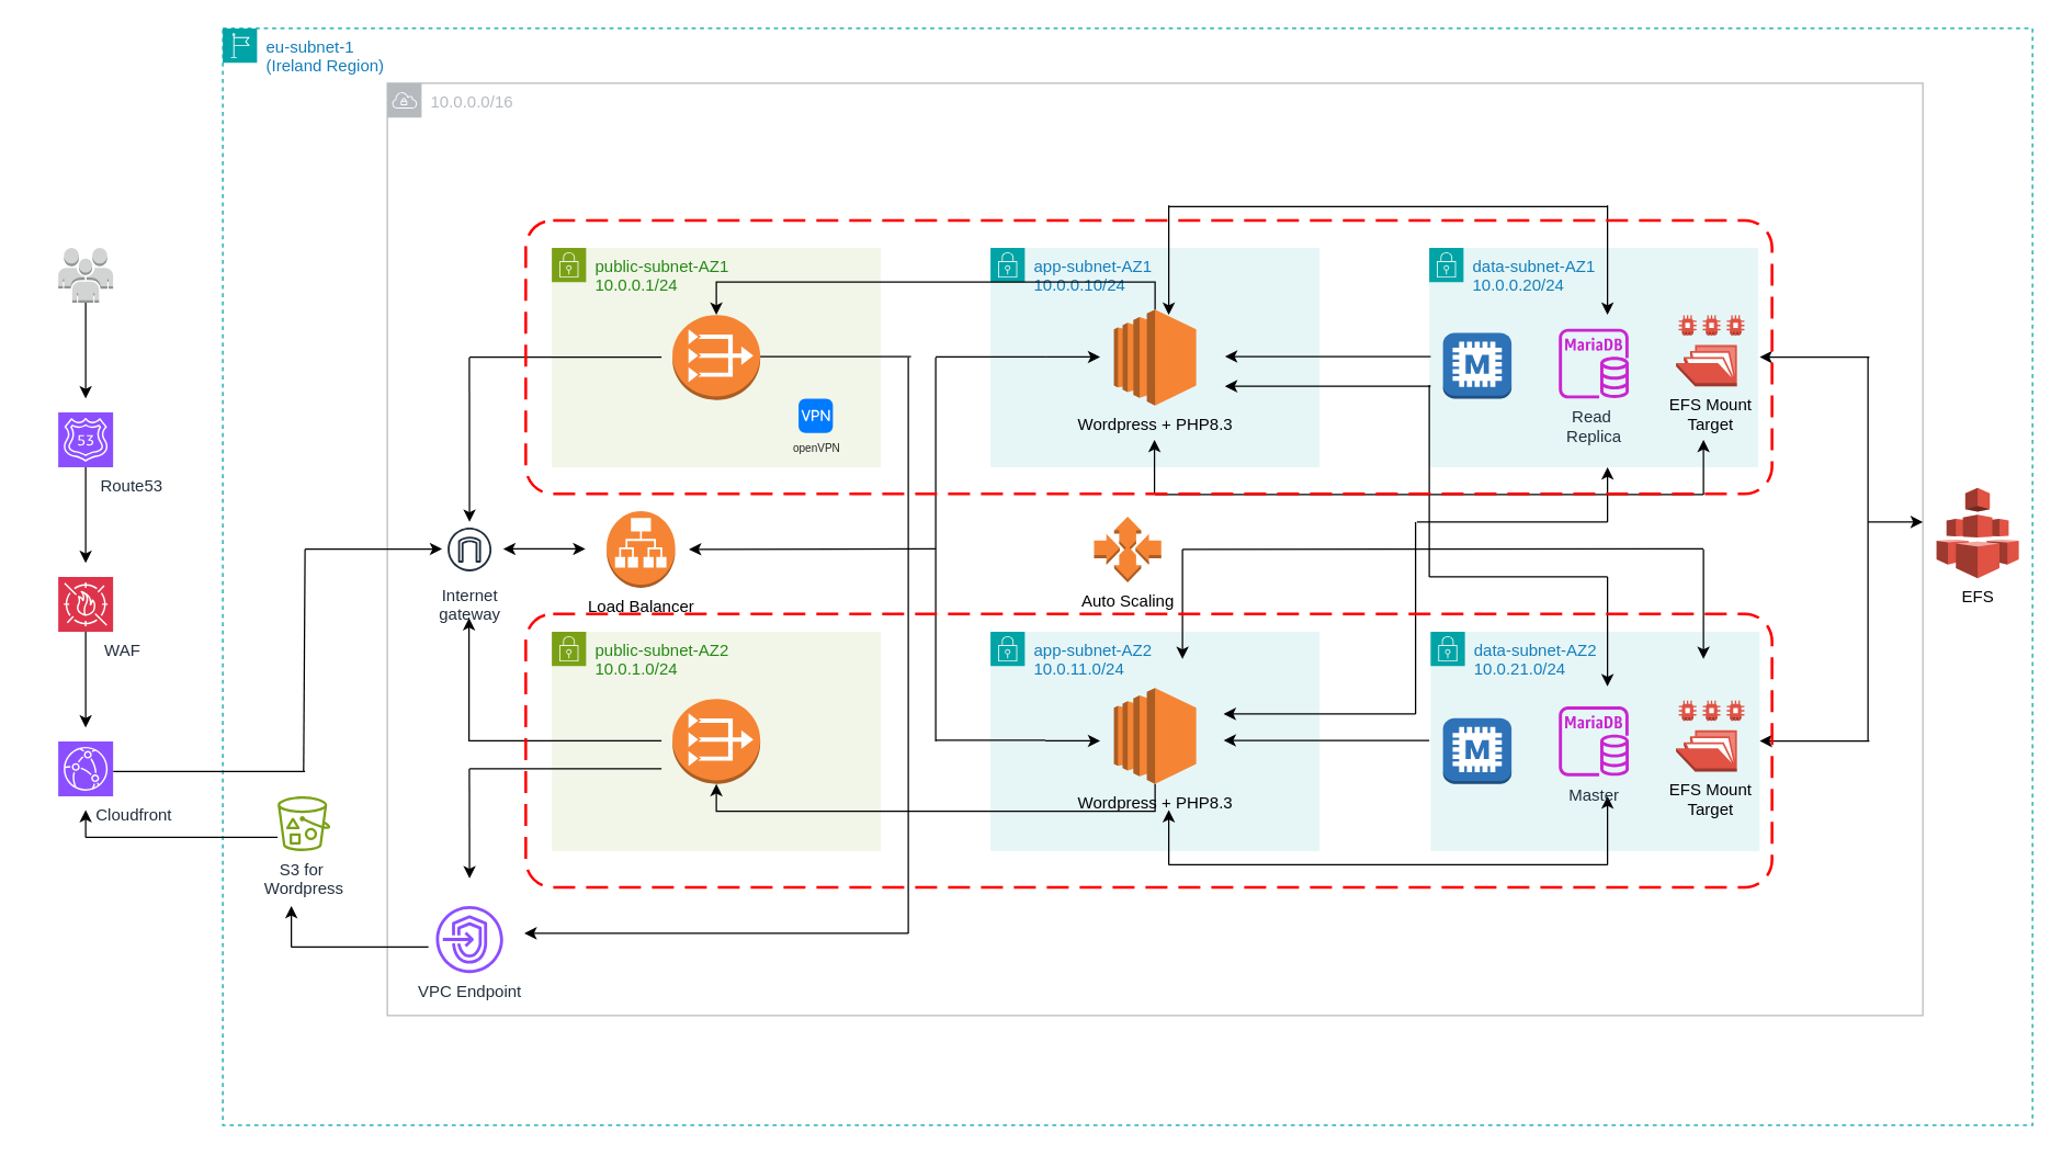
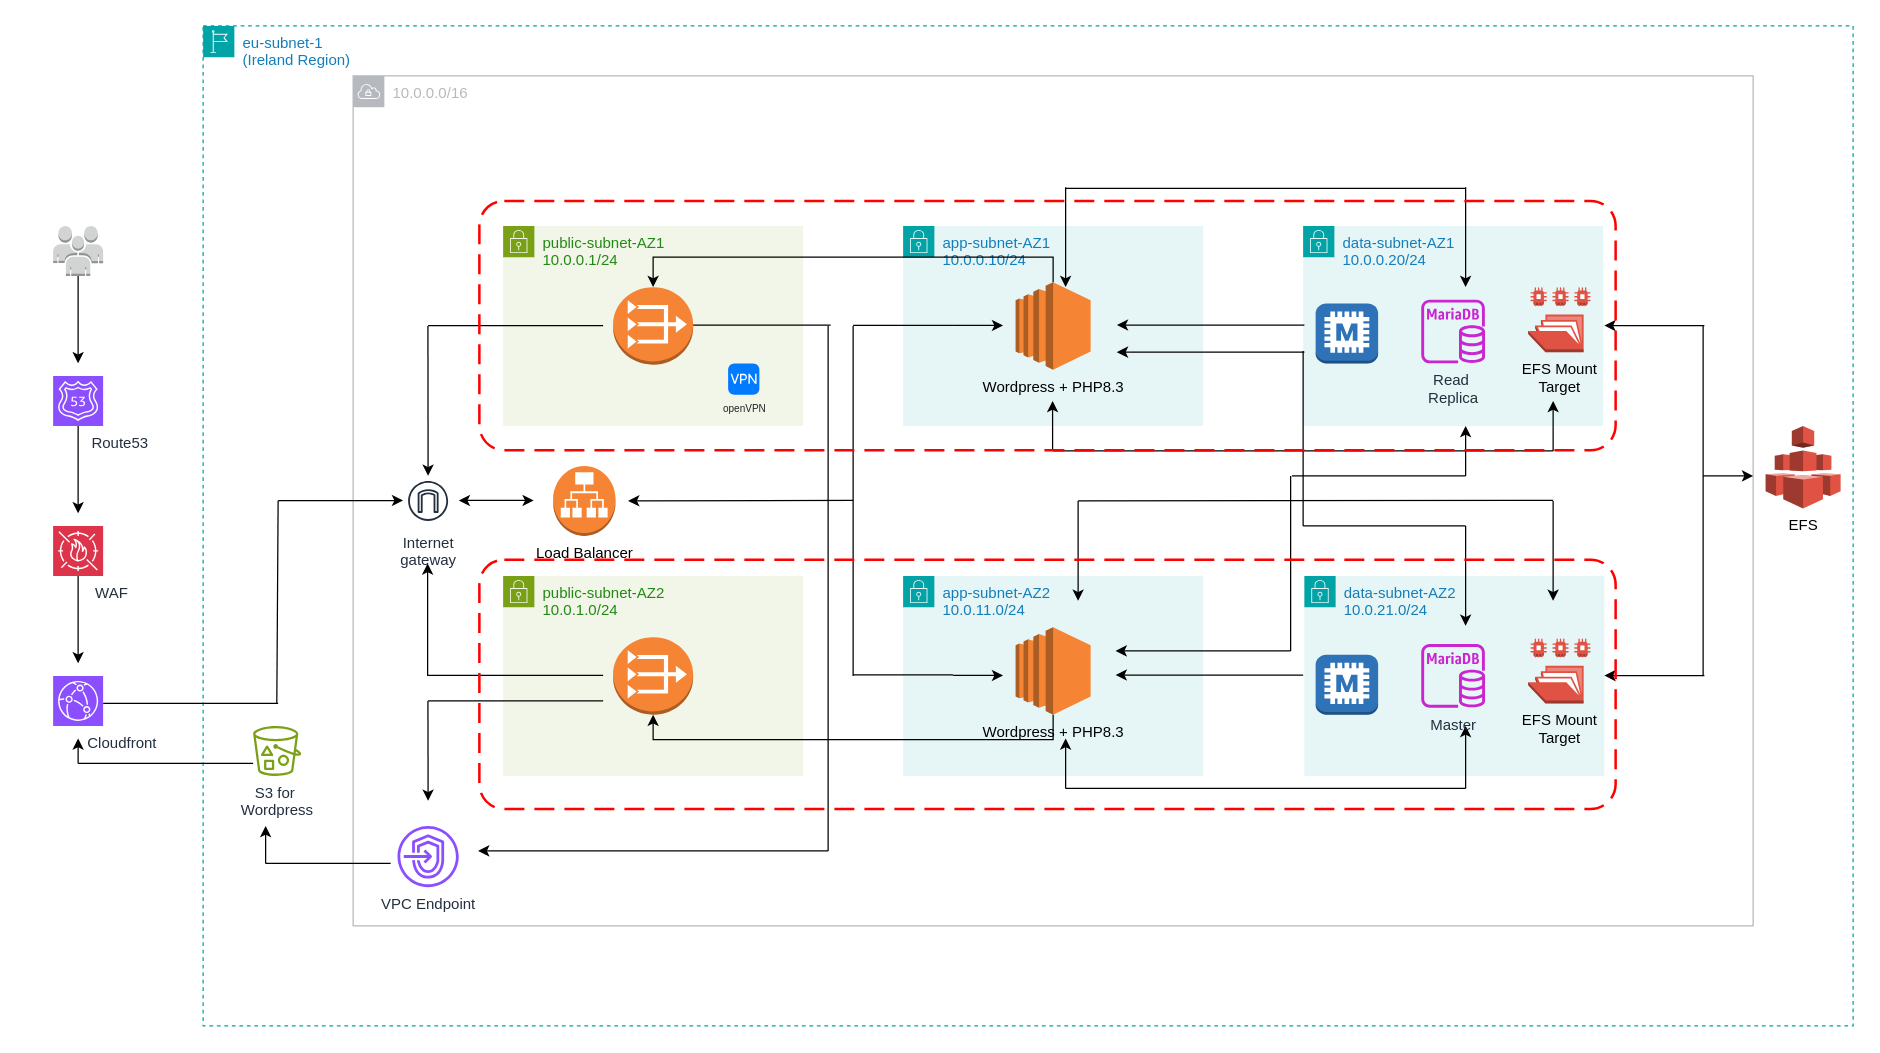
- <mxCell id="31" value="EFS" style="outlineConnect=0;dashed=0;verticalLabelPosition=bottom;verticalAlign=top;align=center;html=1;shape=mxgraph.aws3.efs;fillColor=#E05243;gradientColor=none;" vertex="1" parent="2"><mxGeometry x="1250" y="335" width="60" height="66" as="geometry" /></mxCell>
+ <mxCell id="31" value="EFS" style="outlineConnect=0;dashed=0;verticalLabelPosition=bottom;verticalAlign=top;align=center;html=1;shape=mxgraph.aws3.efs;fillColor=#E05243;gradientColor=none;" vertex="1" parent="2"><mxGeometry x="1250" y="320" width="60" height="66" as="geometry" /></mxCell>
- <mxCell id="28" value="Auto Scaling" style="outlineConnect=0;dashed=0;verticalLabelPosition=bottom;verticalAlign=top;align=center;html=1;shape=mxgraph.aws3.auto_scaling;fillColor=#F58534;gradientColor=none;" vertex="1" parent="2"><mxGeometry x="635.5" y="356" width="49" height="48" as="geometry" /></mxCell>
